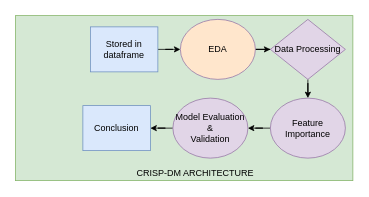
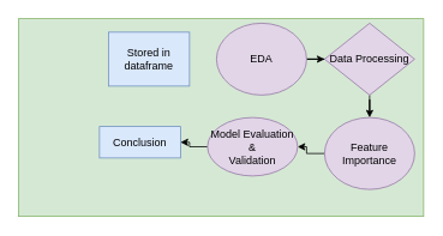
- <mxCell id="3" value="" style="edgeStyle=orthogonalEdgeStyle;rounded=0;orthogonalLoop=1;jettySize=auto;html=1;" edge="1" parent="1" source="4" target="6"><mxGeometry relative="1" as="geometry" /></mxCell>
- <mxCell id="6" value="EDA" style="ellipse;whiteSpace=wrap;html=1;fillColor=#ffe6cc;strokeColor=#9673a6;" vertex="1" parent="1"><mxGeometry x="240" y="25" width="100" height="80" as="geometry" /></mxCell>
+ <mxCell id="6" value="EDA" style="ellipse;whiteSpace=wrap;html=1;fillColor=#e1d5e7;strokeColor=#9673a6;" vertex="1" parent="1"><mxGeometry x="240" y="25" width="100" height="80" as="geometry" /></mxCell>
- <mxCell id="13" value="Conclusion" style="rounded=0;whiteSpace=wrap;html=1;fillColor=#dae8fc;strokeColor=#6c8ebf;" vertex="1" parent="1"><mxGeometry x="110" y="140" width="90" height="60" as="geometry" /></mxCell>
+ <mxCell id="13" value="Conclusion" style="rounded=0;whiteSpace=wrap;html=1;fillColor=#dae8fc;strokeColor=#6c8ebf;" vertex="1" parent="1"><mxGeometry x="110" y="140" width="90" height="35" as="geometry" /></mxCell>
- <mxCell id="12" value="Model Evaluation&lt;br&gt;&amp;amp;&lt;br&gt;Validation" style="ellipse;whiteSpace=wrap;html=1;fillColor=#e1d5e7;strokeColor=#9673a6;" vertex="1" parent="1"><mxGeometry x="230" y="130" width="100" height="80" as="geometry" /></mxCell>
+ <mxCell id="12" value="Model Evaluation&lt;br&gt;&amp;amp;&lt;br&gt;Validation" style="ellipse;whiteSpace=wrap;html=1;fillColor=#e1d5e7;strokeColor=#9673a6;" vertex="1" parent="1"><mxGeometry x="230" y="130" width="100" height="65" as="geometry" /></mxCell>
- <mxCell id="14" value="CRISP-DM ARCHITECTURE" style="text;html=1;strokeColor=none;fillColor=none;align=center;verticalAlign=middle;whiteSpace=wrap;rounded=0;" vertex="1" parent="1"><mxGeometry x="170" y="220" width="180" height="20" as="geometry" /></mxCell>
